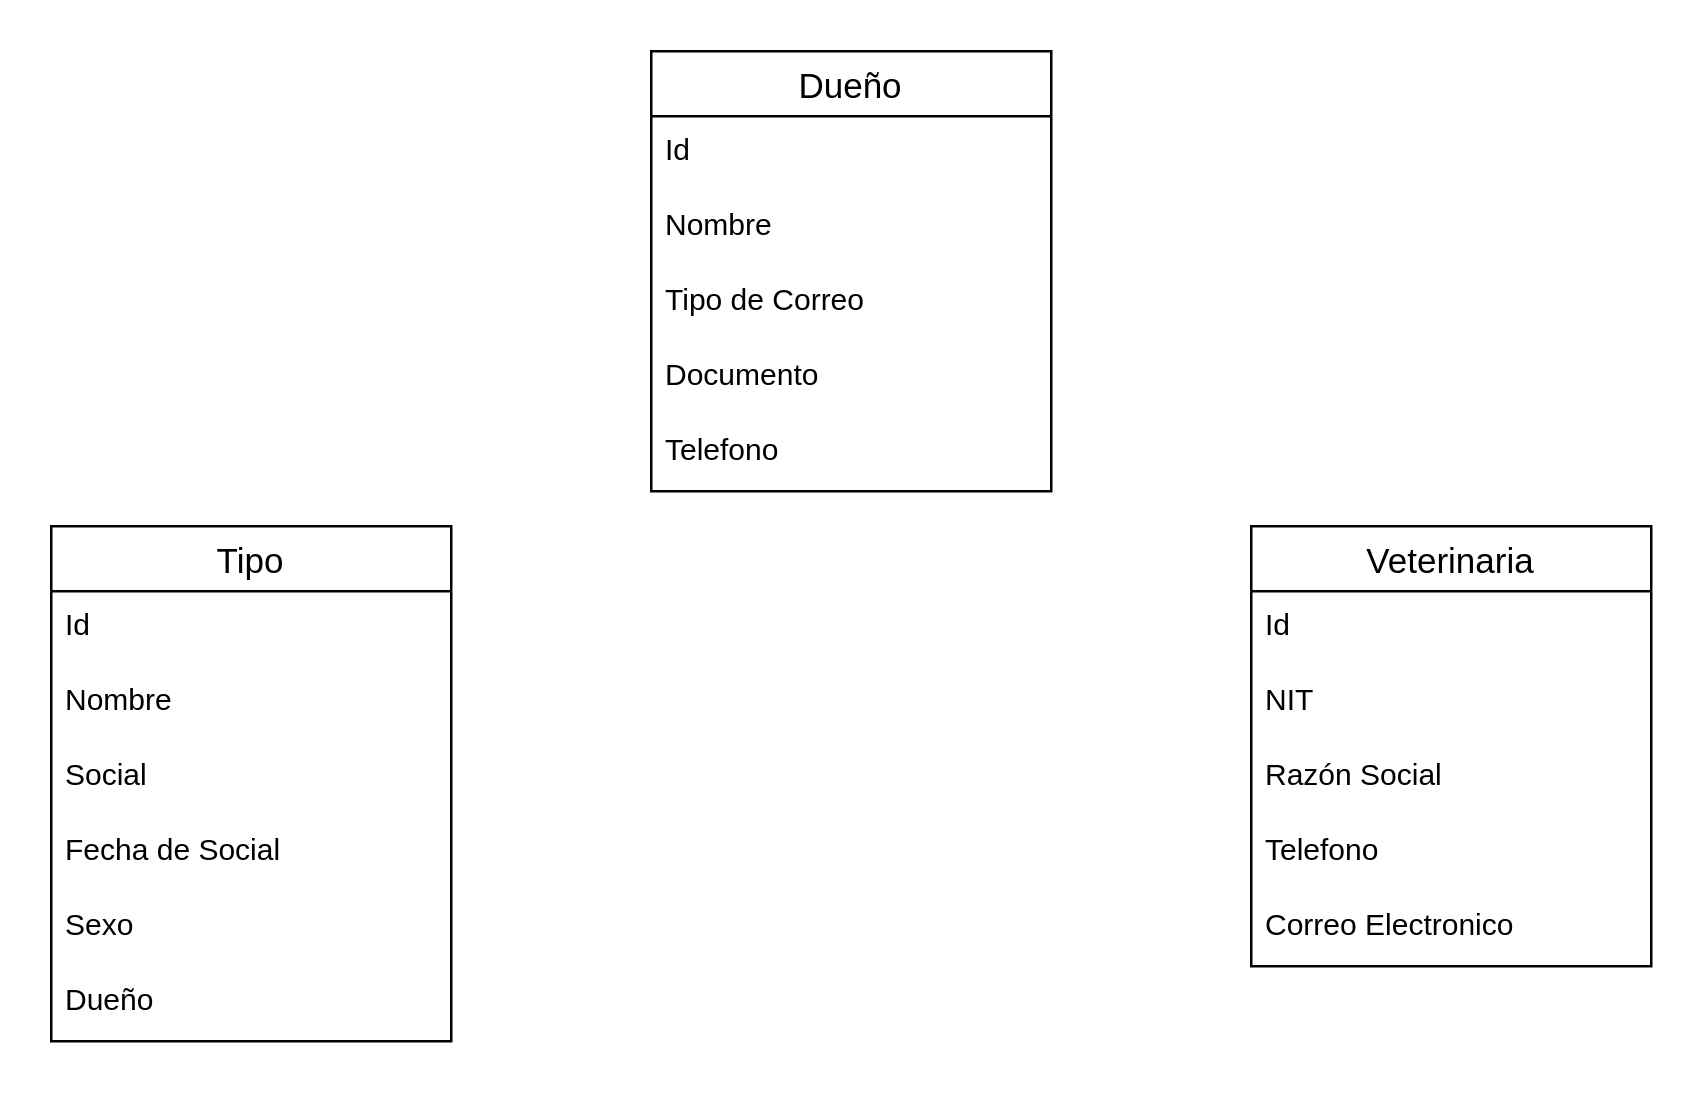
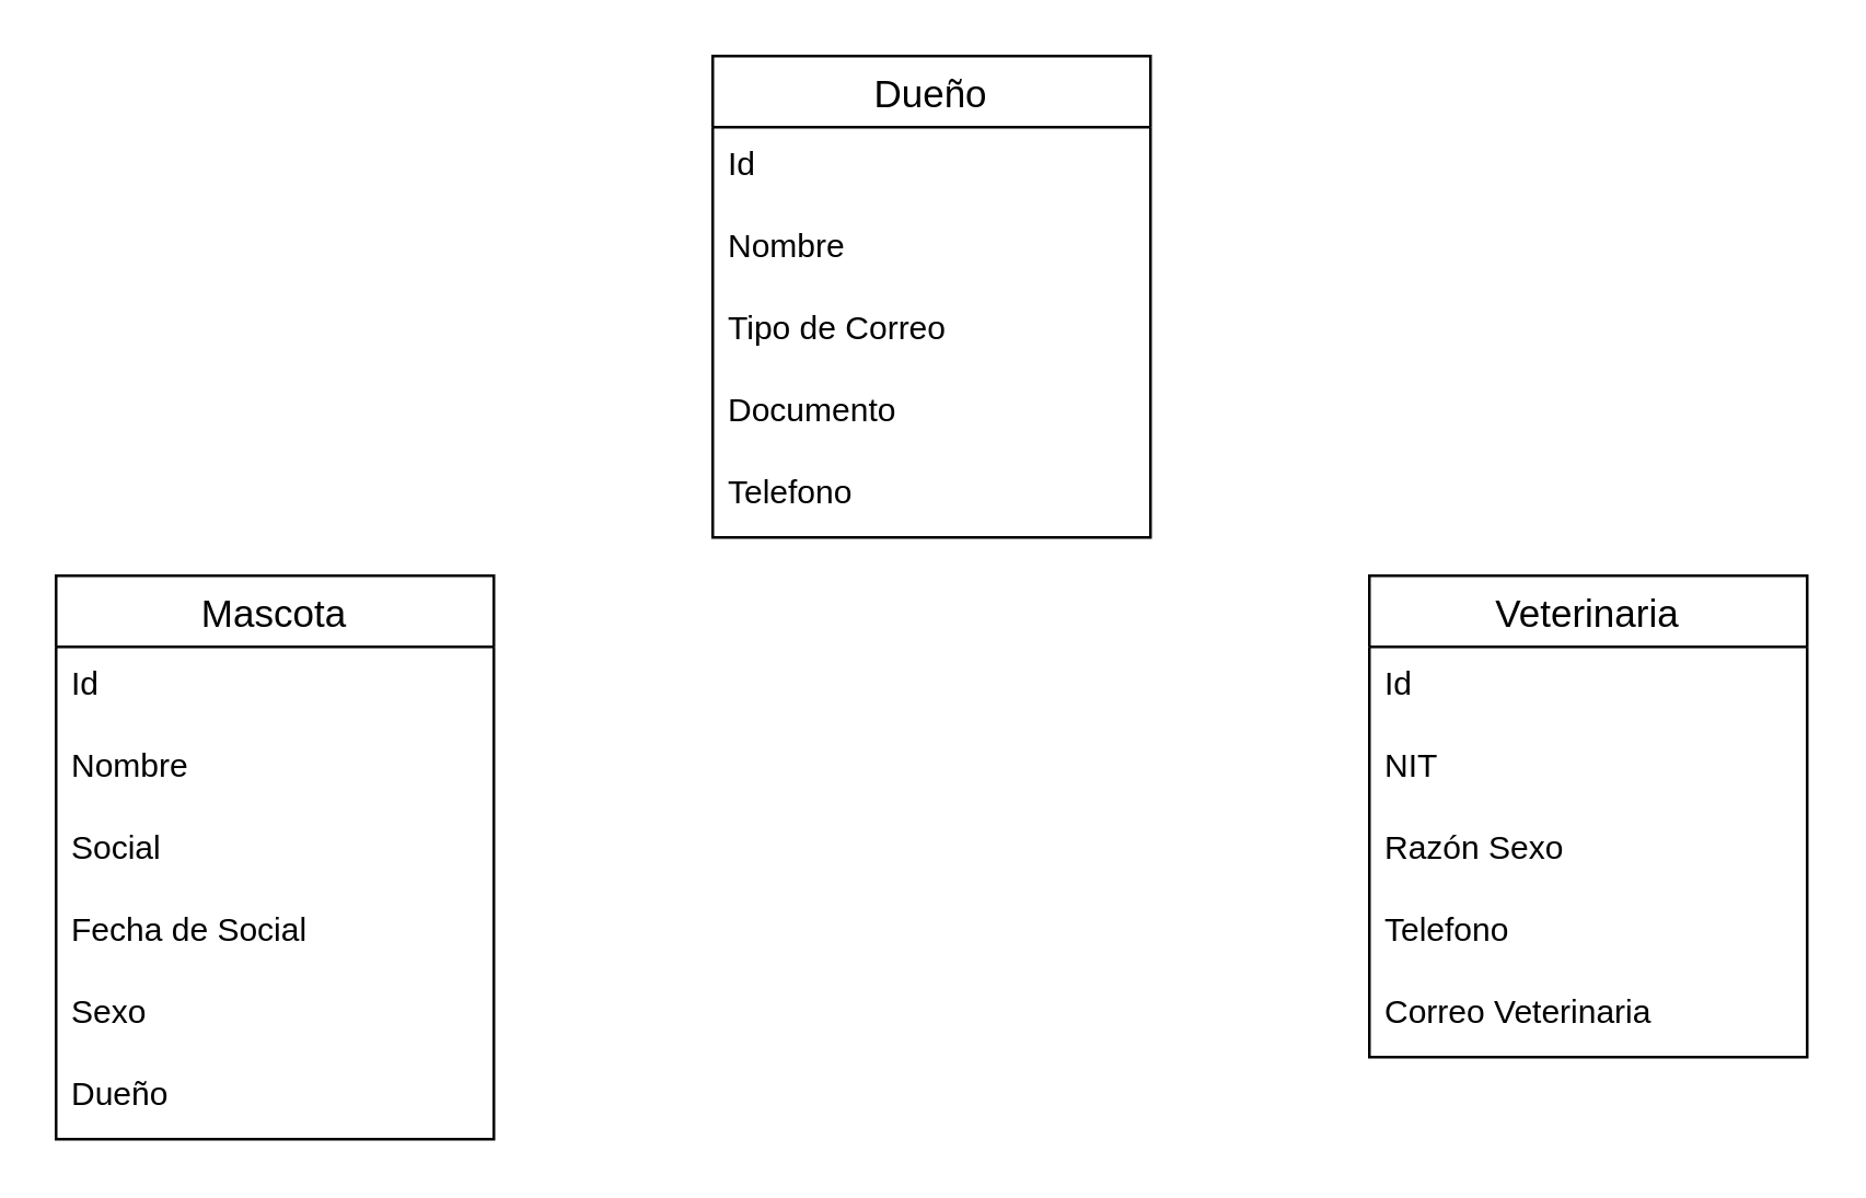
- <mxCell id="2" value="Tipo" style="swimlane;fontStyle=0;childLayout=stackLayout;horizontal=1;startSize=26;horizontalStack=0;resizeParent=1;resizeParentMax=0;resizeLast=0;collapsible=1;marginBottom=0;align=center;fontSize=14;" vertex="1" parent="1"><mxGeometry x="20" y="210" width="160" height="206" as="geometry" /></mxCell>
+ <mxCell id="2" value="Mascota" style="swimlane;fontStyle=0;childLayout=stackLayout;horizontal=1;startSize=26;horizontalStack=0;resizeParent=1;resizeParentMax=0;resizeLast=0;collapsible=1;marginBottom=0;align=center;fontSize=14;" vertex="1" parent="1"><mxGeometry x="20" y="210" width="160" height="206" as="geometry" /></mxCell>
- <mxCell id="18" value="Razón Social" style="text;strokeColor=none;fillColor=none;spacingLeft=4;spacingRight=4;overflow=hidden;rotatable=0;points=[[0,0.5],[1,0.5]];portConstraint=eastwest;fontSize=12;" vertex="1" parent="15"><mxGeometry y="86" width="160" height="30" as="geometry" /></mxCell>
+ <mxCell id="18" value="Razón Sexo" style="text;strokeColor=none;fillColor=none;spacingLeft=4;spacingRight=4;overflow=hidden;rotatable=0;points=[[0,0.5],[1,0.5]];portConstraint=eastwest;fontSize=12;" vertex="1" parent="15"><mxGeometry y="86" width="160" height="30" as="geometry" /></mxCell>
- <mxCell id="20" value="Correo Electronico" style="text;strokeColor=none;fillColor=none;spacingLeft=4;spacingRight=4;overflow=hidden;rotatable=0;points=[[0,0.5],[1,0.5]];portConstraint=eastwest;fontSize=12;" vertex="1" parent="15"><mxGeometry y="146" width="160" height="30" as="geometry" /></mxCell>
+ <mxCell id="20" value="Correo Veterinaria" style="text;strokeColor=none;fillColor=none;spacingLeft=4;spacingRight=4;overflow=hidden;rotatable=0;points=[[0,0.5],[1,0.5]];portConstraint=eastwest;fontSize=12;" vertex="1" parent="15"><mxGeometry y="146" width="160" height="30" as="geometry" /></mxCell>
